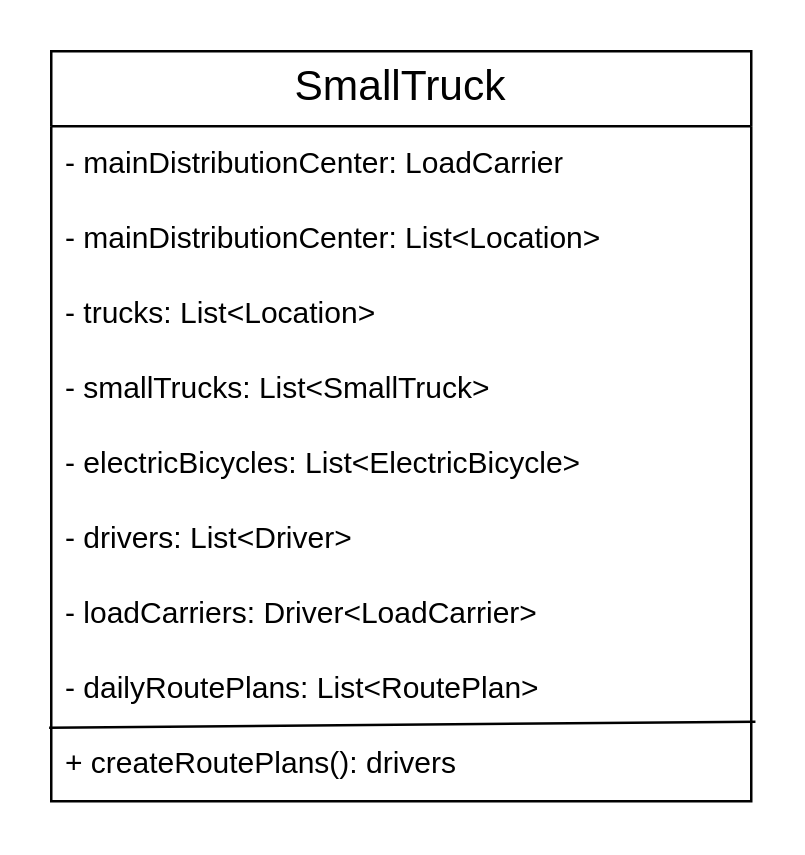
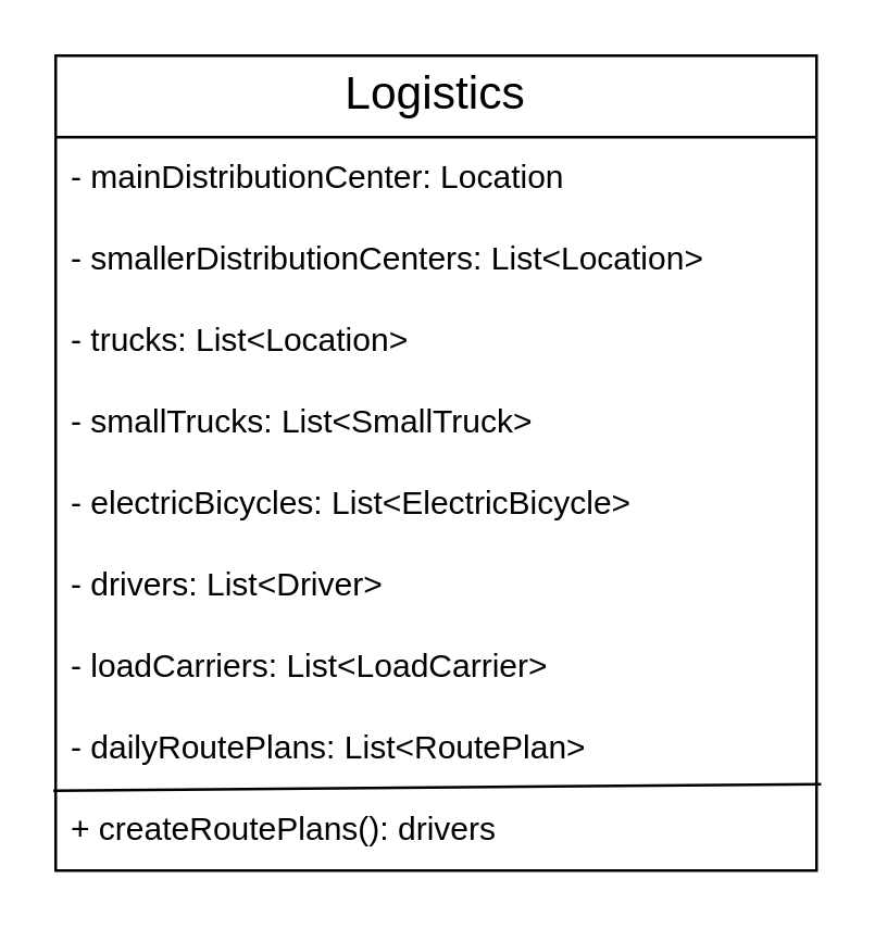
- <mxCell id="2" value="&lt;font style=&quot;font-size: 17px;&quot;&gt;SmallTruck&lt;/font&gt;" style="swimlane;fontStyle=0;childLayout=stackLayout;horizontal=1;startSize=30;horizontalStack=0;resizeParent=1;resizeParentMax=0;resizeLast=0;collapsible=1;marginBottom=0;whiteSpace=wrap;html=1;rounded=0;flipH=0;flipV=0;" vertex="1" parent="1"><mxGeometry x="20" y="20" width="280" height="300" as="geometry"><mxRectangle x="350" y="40" width="110" height="30" as="alternateBounds" /></mxGeometry></mxCell>
+ <mxCell id="2" value="&lt;font style=&quot;font-size: 17px;&quot;&gt;Logistics&lt;/font&gt;" style="swimlane;fontStyle=0;childLayout=stackLayout;horizontal=1;startSize=30;horizontalStack=0;resizeParent=1;resizeParentMax=0;resizeLast=0;collapsible=1;marginBottom=0;whiteSpace=wrap;html=1;rounded=0;flipH=0;flipV=0;" vertex="1" parent="1"><mxGeometry x="20" y="20" width="280" height="300" as="geometry"><mxRectangle x="350" y="40" width="110" height="30" as="alternateBounds" /></mxGeometry></mxCell>
- <mxCell id="3" value="- mainDistributionCenter: LoadCarrier" style="text;strokeColor=none;fillColor=none;align=left;verticalAlign=middle;spacingLeft=4;spacingRight=4;overflow=hidden;points=[[0,0.5],[1,0.5]];portConstraint=eastwest;rotatable=0;whiteSpace=wrap;html=1;" vertex="1" parent="2"><mxGeometry y="30" width="280" height="30" as="geometry" /></mxCell>
+ <mxCell id="3" value="- mainDistributionCenter: Location" style="text;strokeColor=none;fillColor=none;align=left;verticalAlign=middle;spacingLeft=4;spacingRight=4;overflow=hidden;points=[[0,0.5],[1,0.5]];portConstraint=eastwest;rotatable=0;whiteSpace=wrap;html=1;" vertex="1" parent="2"><mxGeometry y="30" width="280" height="30" as="geometry" /></mxCell>
- <mxCell id="4" value="- mainDistributionCenter: List&amp;lt;Location&amp;gt;" style="text;strokeColor=none;fillColor=none;align=left;verticalAlign=middle;spacingLeft=4;spacingRight=4;overflow=hidden;points=[[0,0.5],[1,0.5]];portConstraint=eastwest;rotatable=0;whiteSpace=wrap;html=1;" vertex="1" parent="2"><mxGeometry y="60" width="280" height="30" as="geometry" /></mxCell>
+ <mxCell id="4" value="- smallerDistributionCenters: List&amp;lt;Location&amp;gt;" style="text;strokeColor=none;fillColor=none;align=left;verticalAlign=middle;spacingLeft=4;spacingRight=4;overflow=hidden;points=[[0,0.5],[1,0.5]];portConstraint=eastwest;rotatable=0;whiteSpace=wrap;html=1;" vertex="1" parent="2"><mxGeometry y="60" width="280" height="30" as="geometry" /></mxCell>
- <mxCell id="9" value="- loadCarriers: Driver&amp;lt;LoadCarrier&amp;gt;" style="text;strokeColor=none;fillColor=none;align=left;verticalAlign=middle;spacingLeft=4;spacingRight=4;overflow=hidden;points=[[0,0.5],[1,0.5]];portConstraint=eastwest;rotatable=0;whiteSpace=wrap;html=1;" vertex="1" parent="2"><mxGeometry y="210" width="280" height="30" as="geometry" /></mxCell>
+ <mxCell id="9" value="- loadCarriers: List&amp;lt;LoadCarrier&amp;gt;" style="text;strokeColor=none;fillColor=none;align=left;verticalAlign=middle;spacingLeft=4;spacingRight=4;overflow=hidden;points=[[0,0.5],[1,0.5]];portConstraint=eastwest;rotatable=0;whiteSpace=wrap;html=1;" vertex="1" parent="2"><mxGeometry y="210" width="280" height="30" as="geometry" /></mxCell>
